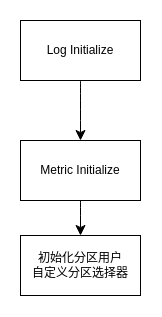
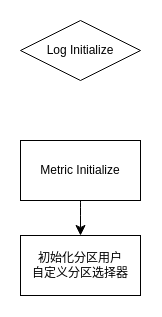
- <mxCell id="5" value="Log Initialize" style="rounded=0;whiteSpace=wrap;html=1;" vertex="1" parent="1"><mxGeometry x="20" y="20" width="120" height="60" as="geometry" /></mxCell>
+ <mxCell id="5" value="Log Initialize" style="rhombus;whiteSpace=wrap;html=1;" vertex="1" parent="1"><mxGeometry x="20" y="20" width="120" height="60" as="geometry" /></mxCell>
- <mxCell id="4" style="edgeStyle=none;curved=1;rounded=0;orthogonalLoop=1;jettySize=auto;html=1;fontSize=12;startSize=8;endSize=8;" edge="1" parent="1" source="5" target="3"><mxGeometry relative="1" as="geometry" /></mxCell>
